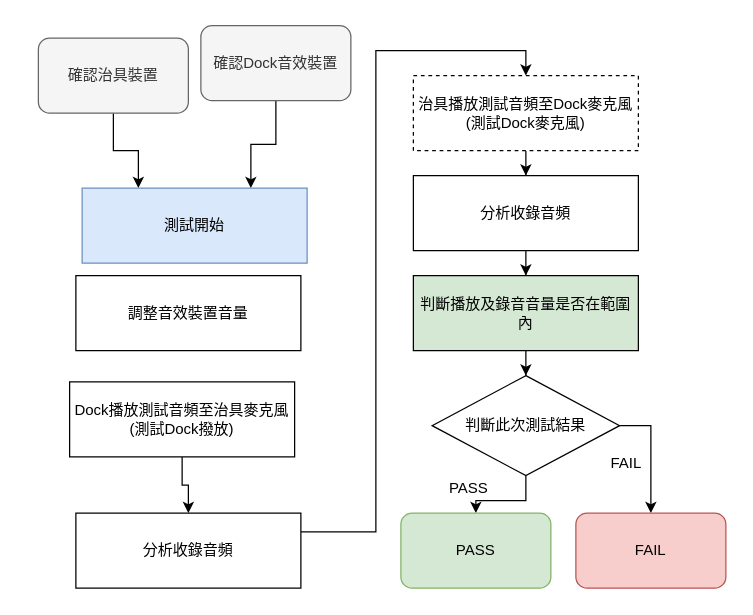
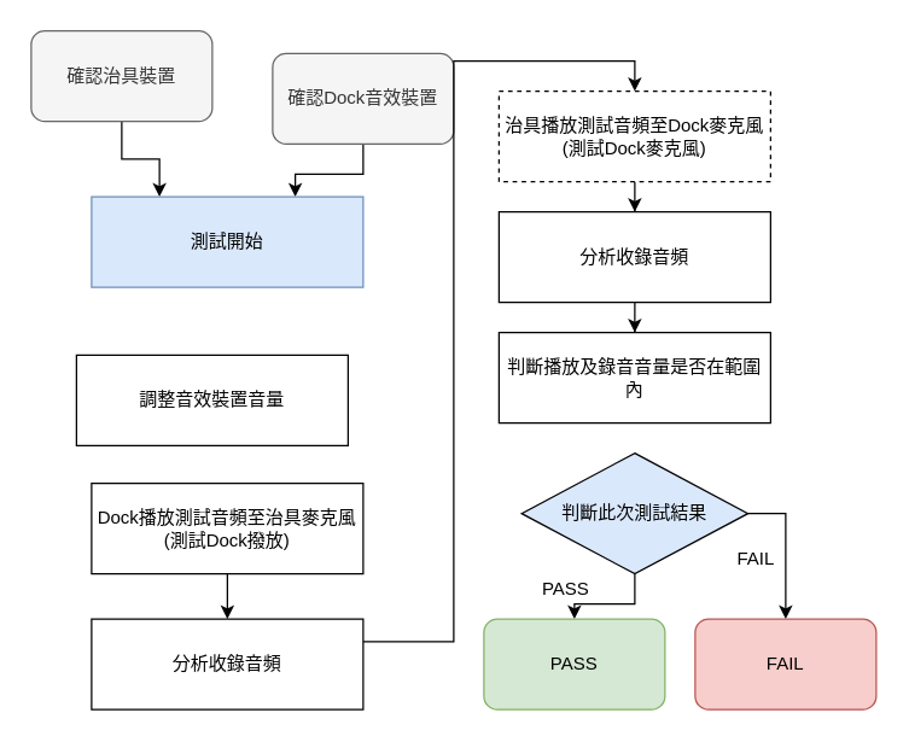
- <mxCell id="5" value="確認Dock音效裝置" style="rounded=1;whiteSpace=wrap;html=1;fillColor=#f5f5f5;fontColor=#333333;strokeColor=#666666;" parent="1" vertex="1"><mxGeometry x="160" y="20" width="120" height="60" as="geometry" /></mxCell>
+ <mxCell id="5" value="確認Dock音效裝置" style="rounded=1;whiteSpace=wrap;html=1;fillColor=#f5f5f5;fontColor=#333333;strokeColor=#666666;" parent="1" vertex="1"><mxGeometry x="180" y="35" width="120" height="60" as="geometry" /></mxCell>
- <mxCell id="3" value="確認治具裝置" style="rounded=1;whiteSpace=wrap;html=1;fillColor=#f5f5f5;fontColor=#333333;strokeColor=#666666;" parent="1" vertex="1"><mxGeometry x="30" y="30" width="120" height="60" as="geometry" /></mxCell>
+ <mxCell id="3" value="確認治具裝置" style="rounded=1;whiteSpace=wrap;html=1;fillColor=#f5f5f5;fontColor=#333333;strokeColor=#666666;" parent="1" vertex="1"><mxGeometry x="20" y="20" width="120" height="60" as="geometry" /></mxCell>
- <mxCell id="6" value="測試開始" style="rounded=0;whiteSpace=wrap;html=1;fillColor=#dae8fc;strokeColor=#6c8ebf;" parent="1" vertex="1"><mxGeometry x="65" y="150" width="180" height="60" as="geometry" /></mxCell>
+ <mxCell id="6" value="測試開始" style="rounded=0;whiteSpace=wrap;html=1;fillColor=#dae8fc;strokeColor=#6c8ebf;" parent="1" vertex="1"><mxGeometry x="60" y="130" width="180" height="60" as="geometry" /></mxCell>
- <mxCell id="7" value="調整音效裝置音量" style="rounded=0;whiteSpace=wrap;html=1;" parent="1" vertex="1"><mxGeometry x="60" y="220" width="180" height="60" as="geometry" /></mxCell>
+ <mxCell id="7" value="調整音效裝置音量" style="rounded=0;whiteSpace=wrap;html=1;" parent="1" vertex="1"><mxGeometry x="50" y="235" width="180" height="60" as="geometry" /></mxCell>
- <mxCell id="24" value="判斷播放及錄音音量是否在範圍內" style="rounded=0;whiteSpace=wrap;html=1;fillColor=#d5e8d4;" parent="1" vertex="1"><mxGeometry x="330" y="220" width="180" height="60" as="geometry" /></mxCell>
+ <mxCell id="24" value="判斷播放及錄音音量是否在範圍內" style="rounded=0;whiteSpace=wrap;html=1;" parent="1" vertex="1"><mxGeometry x="330" y="220" width="180" height="60" as="geometry" /></mxCell>
- <mxCell id="23" value="" style="edgeStyle=orthogonalEdgeStyle;rounded=0;orthogonalLoop=1;jettySize=auto;html=1;" parent="1" source="24" target="18" edge="1"><mxGeometry relative="1" as="geometry" /></mxCell>
- <mxCell id="9" value="Dock播放測試音頻至治具麥克風&lt;br&gt;(測試Dock撥放)" style="rounded=0;whiteSpace=wrap;html=1;" parent="1" vertex="1"><mxGeometry x="55" y="305" width="180" height="60" as="geometry" /></mxCell>
+ <mxCell id="9" value="Dock播放測試音頻至治具麥克風&lt;br&gt;(測試Dock撥放)" style="rounded=0;whiteSpace=wrap;html=1;" parent="1" vertex="1"><mxGeometry x="60" y="320" width="180" height="60" as="geometry" /></mxCell>
- <mxCell id="18" value="判斷此次測試結果" style="rhombus;whiteSpace=wrap;html=1;" parent="1" vertex="1"><mxGeometry x="345" y="300" width="150" height="80" as="geometry" /></mxCell>
+ <mxCell id="18" value="判斷此次測試結果" style="rhombus;whiteSpace=wrap;html=1;fillColor=#dae8fc;" parent="1" vertex="1"><mxGeometry x="345" y="300" width="150" height="80" as="geometry" /></mxCell>
